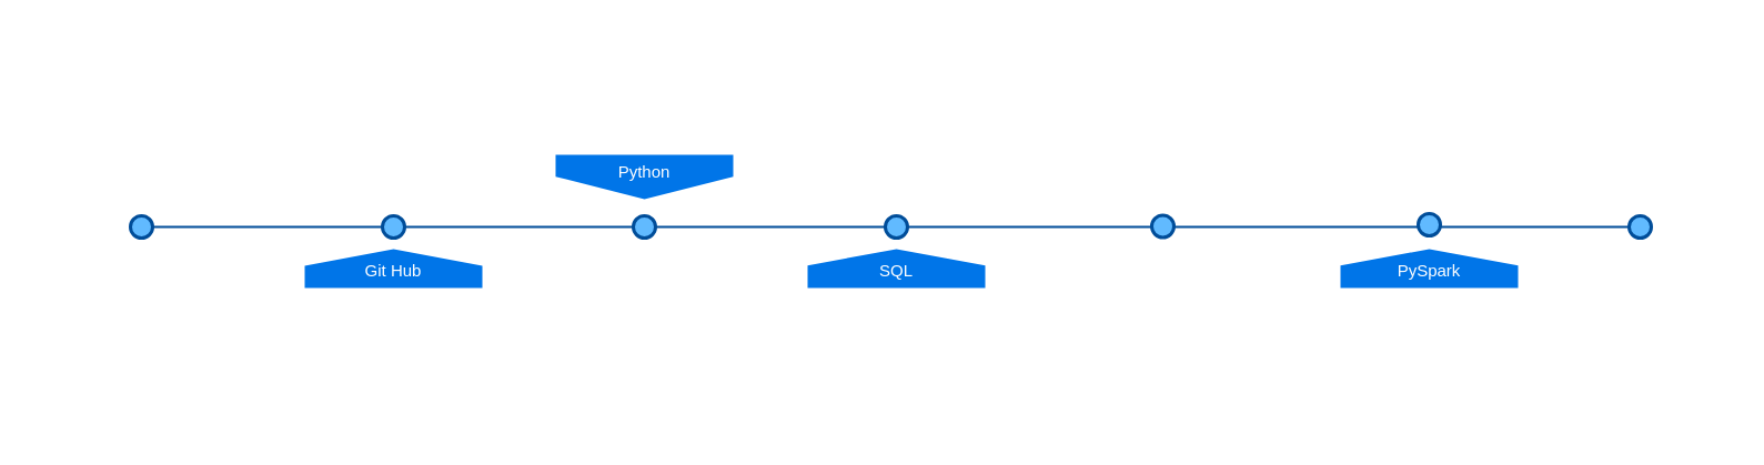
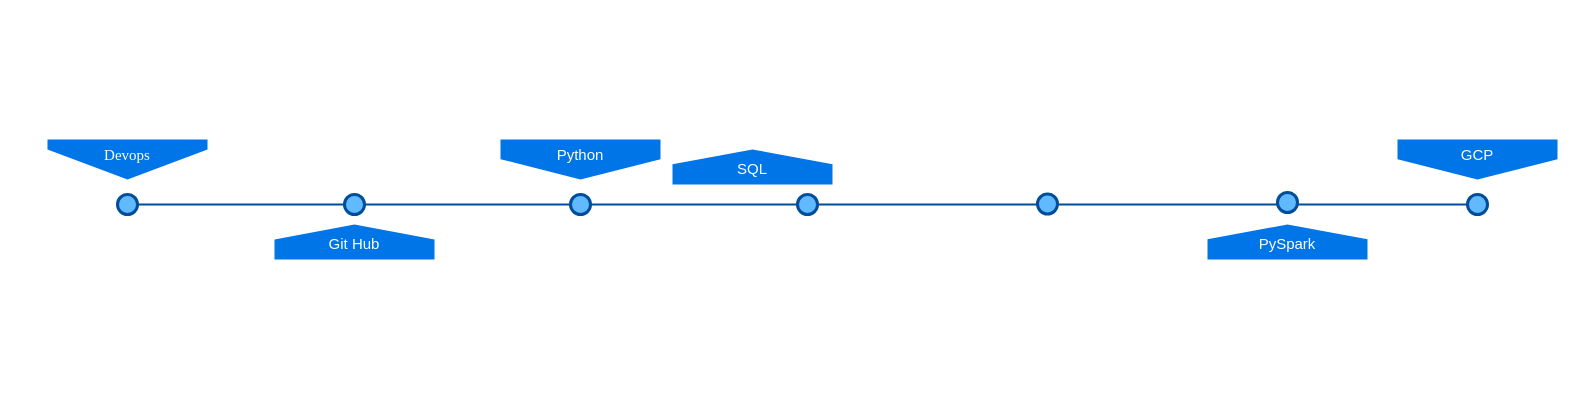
+ <mxCell id="3" value="Devops" style="shape=offPageConnector;whiteSpace=wrap;html=1;fillColor=#0075E8;fontSize=15;fontColor=#FFFFFF;size=0.75;verticalAlign=top;strokeColor=none;fontFamily=Verdana;" parent="1" vertex="1"><mxGeometry x="47" y="139" width="160" height="40" as="geometry" /></mxCell>
+ <mxCell id="21" value="&lt;span&gt;GCP&lt;/span&gt;" style="shape=offPageConnector;whiteSpace=wrap;html=1;fillColor=#0075E8;fontSize=15;fontColor=#FFFFFF;size=0.509;verticalAlign=top;strokeColor=none;" vertex="1" parent="1"><mxGeometry x="1397" y="139" width="160" height="40" as="geometry" /></mxCell>
- <mxCell id="6" value="SQL" style="shape=offPageConnector;whiteSpace=wrap;html=1;fillColor=#0075E8;fontSize=15;fontColor=#FFFFFF;size=0.418;flipV=1;verticalAlign=bottom;strokeColor=none;spacingBottom=4;" parent="1" vertex="1"><mxGeometry x="727" y="224" width="160" height="35" as="geometry" /></mxCell>
+ <mxCell id="6" value="SQL" style="shape=offPageConnector;whiteSpace=wrap;html=1;fillColor=#0075E8;fontSize=15;fontColor=#FFFFFF;size=0.418;flipV=1;verticalAlign=bottom;strokeColor=none;spacingBottom=4;" parent="1" vertex="1"><mxGeometry x="672" y="149" width="160" height="35" as="geometry" /></mxCell>
